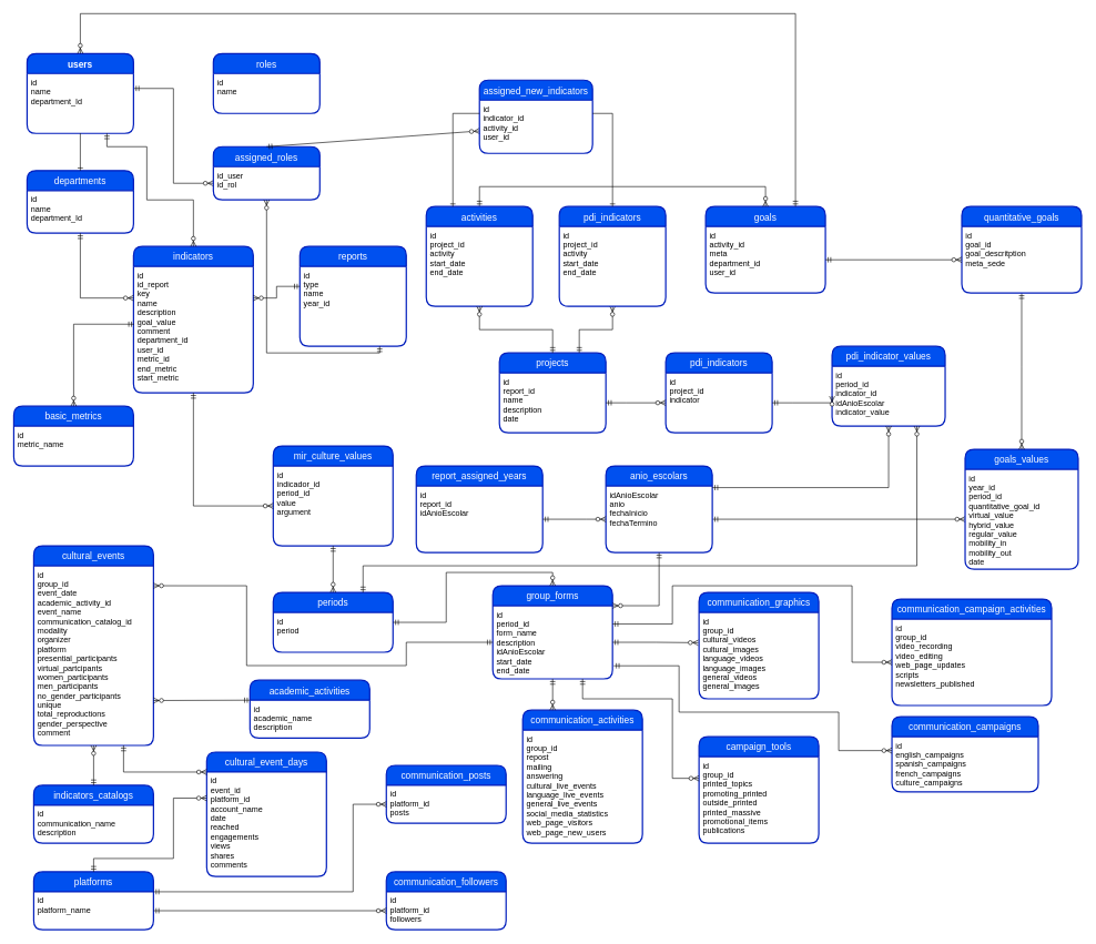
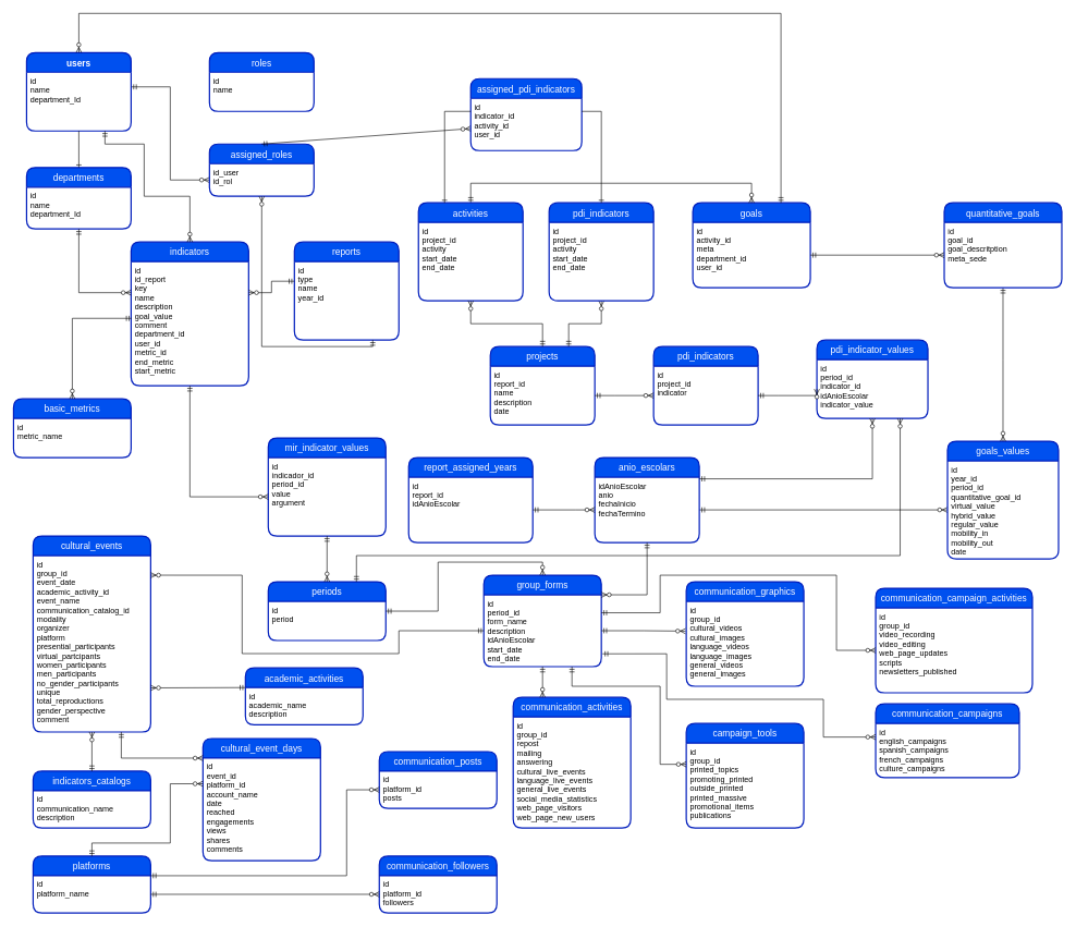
- <mxCell id="63" value="assigned_new_indicators" style="swimlane;childLayout=stackLayout;horizontal=1;startSize=30;horizontalStack=0;rounded=1;fontSize=14;fontStyle=0;strokeWidth=2;resizeParent=0;resizeLast=1;shadow=0;dashed=0;align=center;fillColor=#0050ef;fontColor=#ffffff;strokeColor=#001DBC;" vertex="1" parent="1"><mxGeometry x="720" y="120" width="170" height="110" as="geometry"><mxRectangle x="520" y="250" width="80" height="30" as="alternateBounds" /></mxGeometry></mxCell>
+ <mxCell id="63" value="assigned_pdi_indicators" style="swimlane;childLayout=stackLayout;horizontal=1;startSize=30;horizontalStack=0;rounded=1;fontSize=14;fontStyle=0;strokeWidth=2;resizeParent=0;resizeLast=1;shadow=0;dashed=0;align=center;fillColor=#0050ef;fontColor=#ffffff;strokeColor=#001DBC;" vertex="1" parent="1"><mxGeometry x="720" y="120" width="170" height="110" as="geometry"><mxRectangle x="520" y="250" width="80" height="30" as="alternateBounds" /></mxGeometry></mxCell>
- <mxCell id="19" value="mir_culture_values" style="swimlane;childLayout=stackLayout;horizontal=1;startSize=30;horizontalStack=0;rounded=1;fontSize=14;fontStyle=0;strokeWidth=2;resizeParent=0;resizeLast=1;shadow=0;dashed=0;align=center;fillColor=#0050ef;fontColor=#ffffff;strokeColor=#001DBC;" parent="1" vertex="1"><mxGeometry x="410" y="670" width="180" height="150" as="geometry"><mxRectangle x="520" y="250" width="80" height="30" as="alternateBounds" /></mxGeometry></mxCell>
+ <mxCell id="19" value="mir_indicator_values" style="swimlane;childLayout=stackLayout;horizontal=1;startSize=30;horizontalStack=0;rounded=1;fontSize=14;fontStyle=0;strokeWidth=2;resizeParent=0;resizeLast=1;shadow=0;dashed=0;align=center;fillColor=#0050ef;fontColor=#ffffff;strokeColor=#001DBC;" parent="1" vertex="1"><mxGeometry x="410" y="670" width="180" height="150" as="geometry"><mxRectangle x="520" y="250" width="80" height="30" as="alternateBounds" /></mxGeometry></mxCell>
